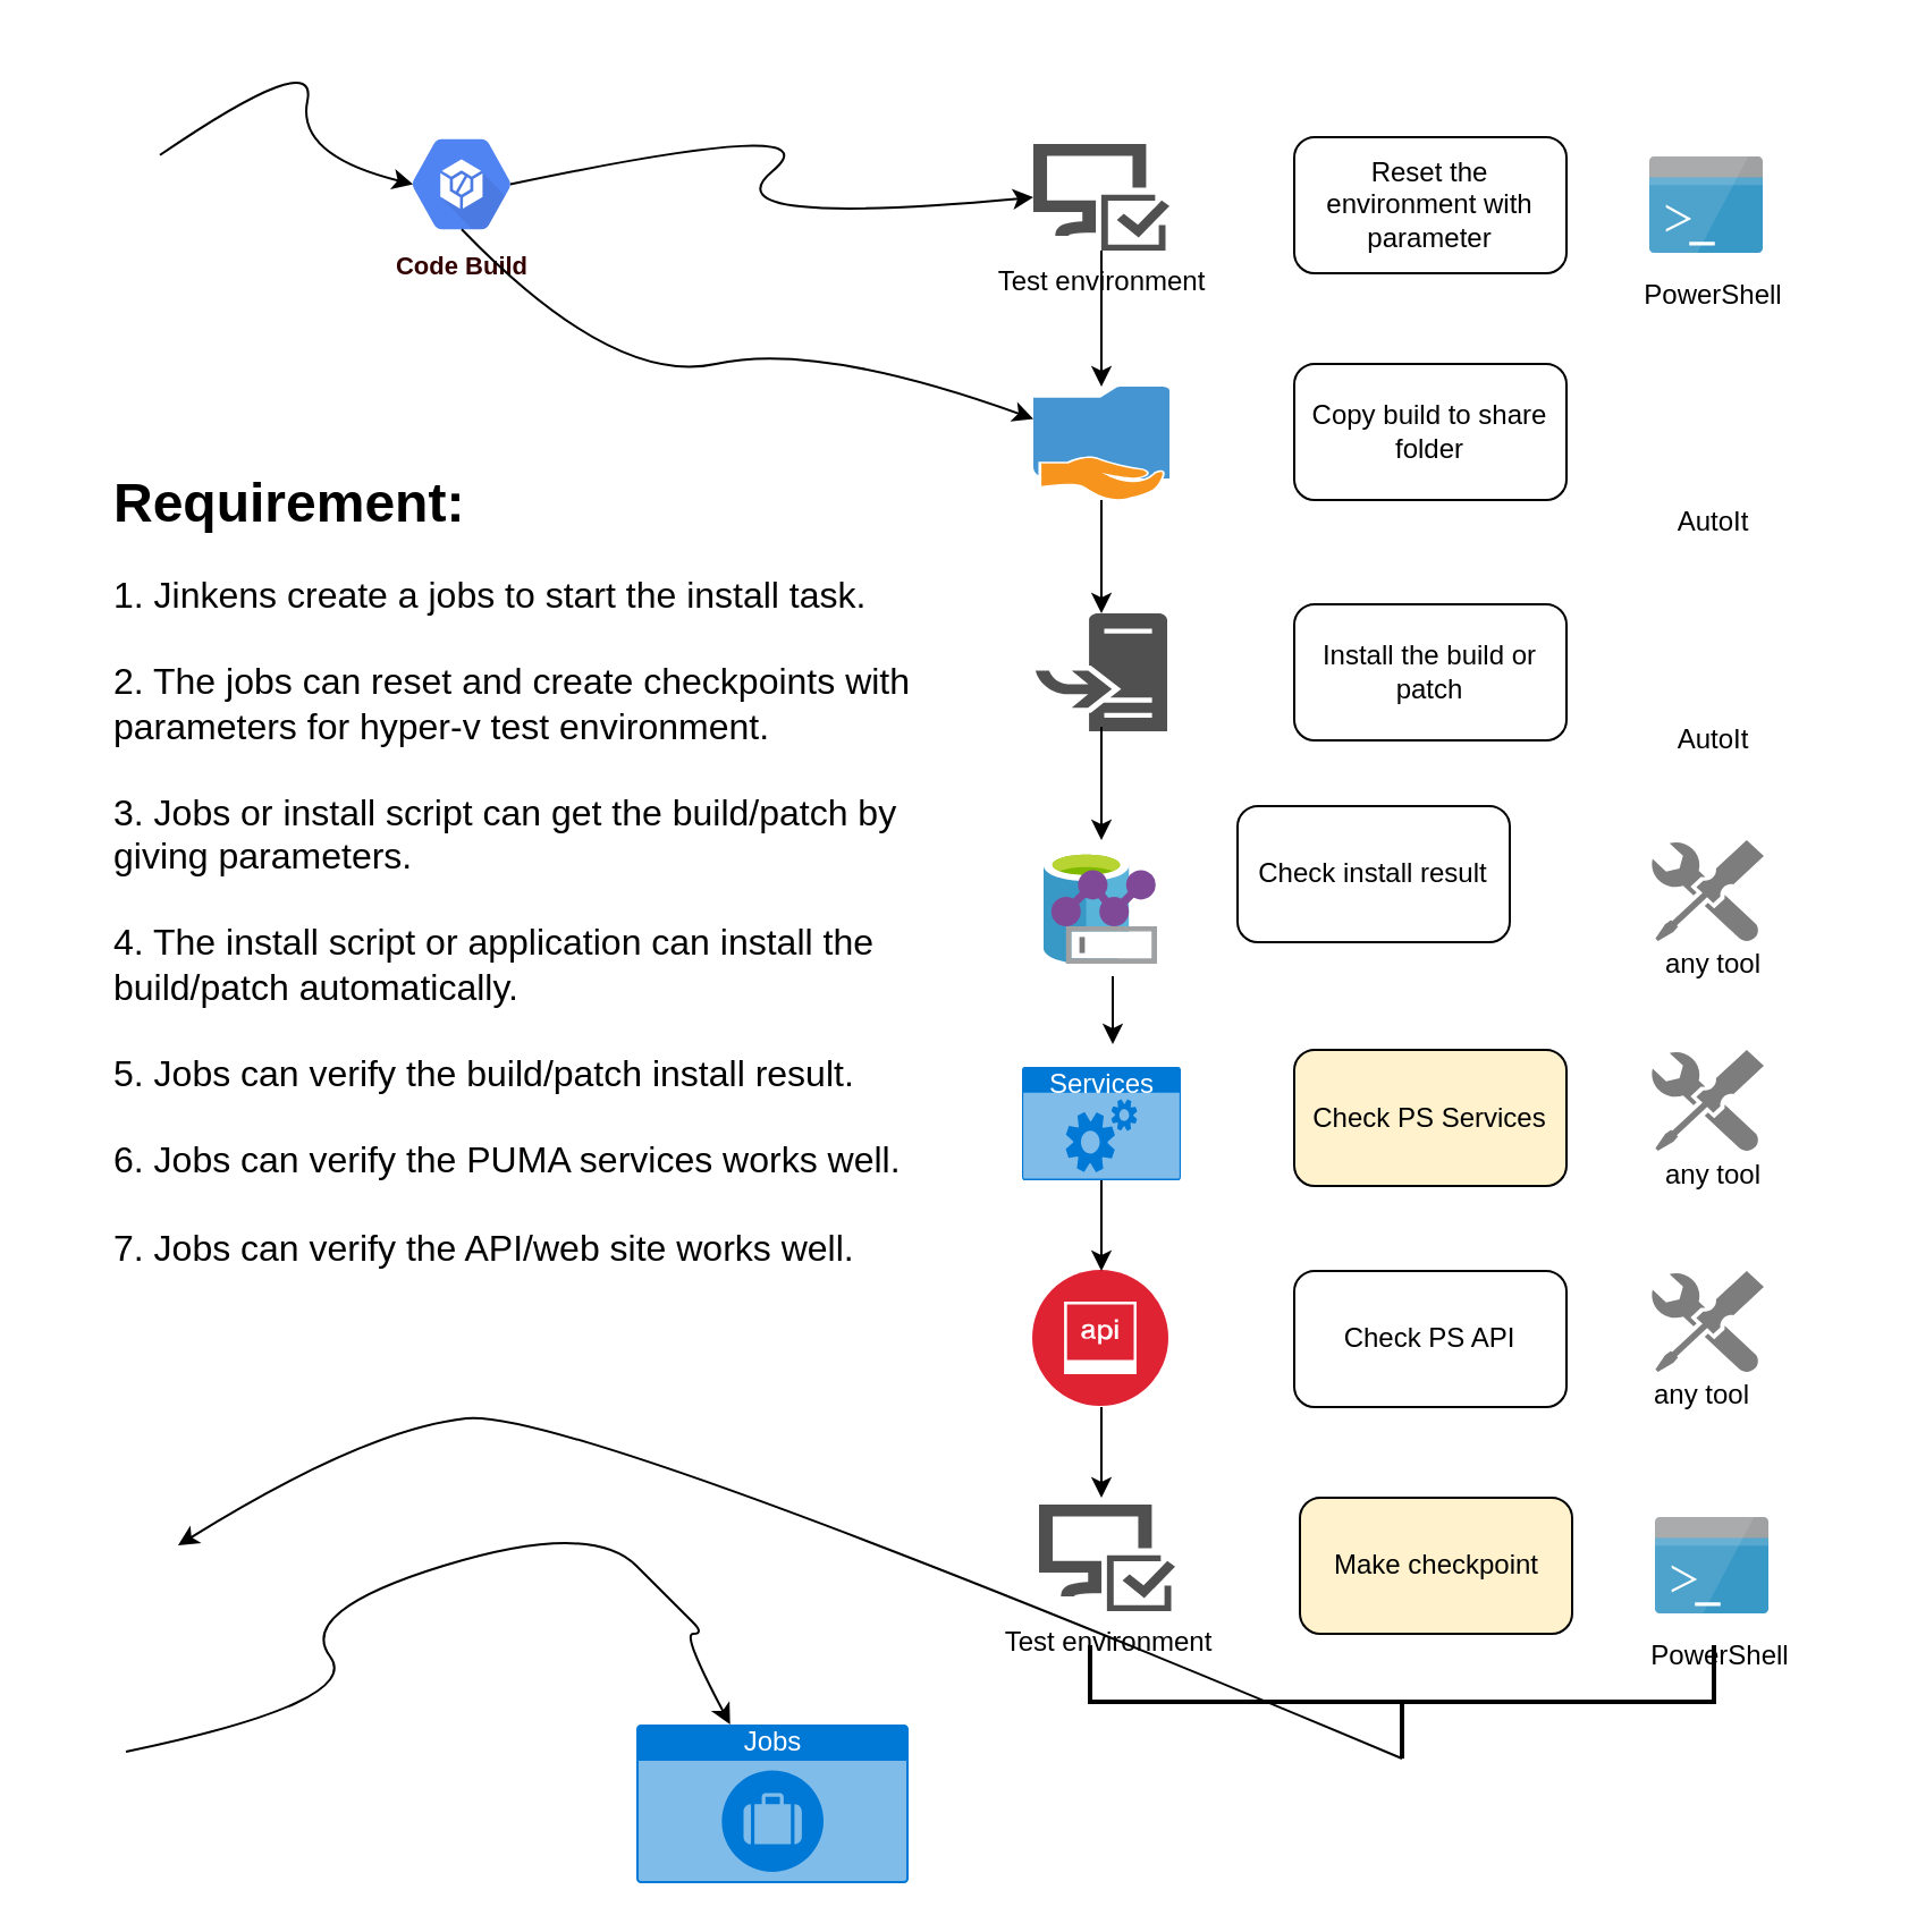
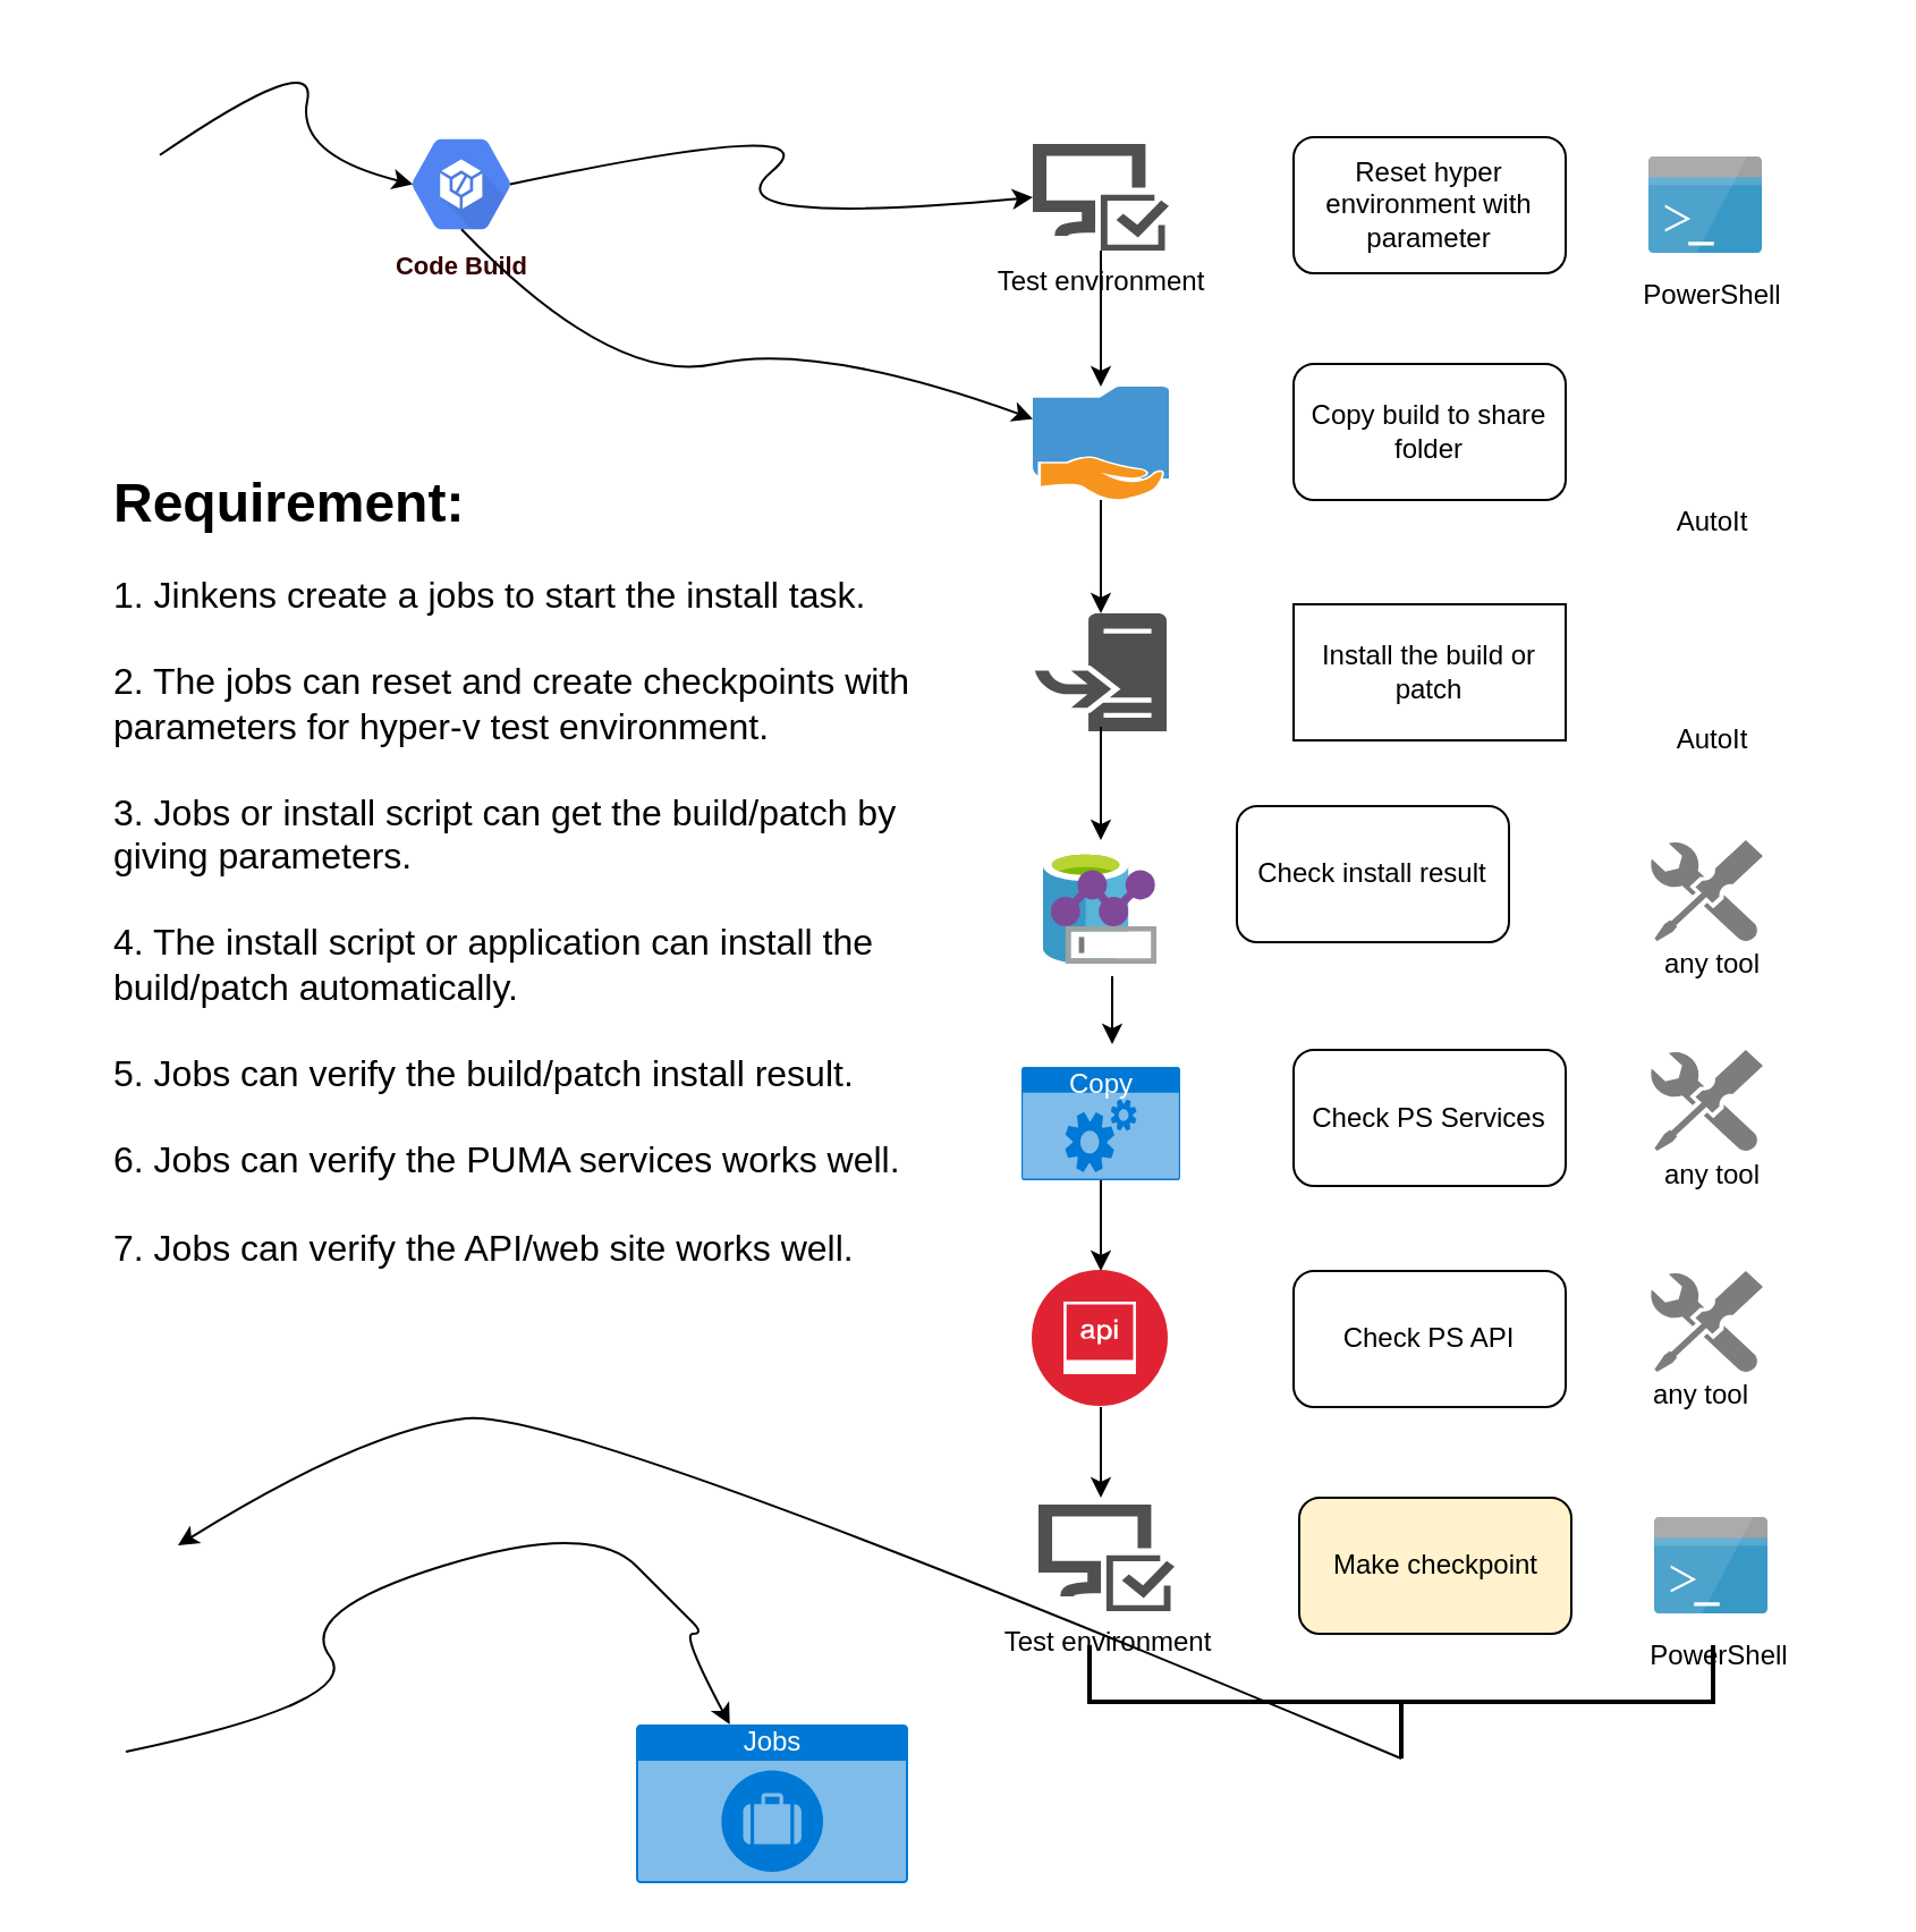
- <mxCell id="8" value="Reset the environment with parameter" style="rounded=1;whiteSpace=wrap;html=1;" parent="1" vertex="1"><mxGeometry x="570" y="60" width="120" height="60" as="geometry" /></mxCell>
+ <mxCell id="8" value="Reset hyper environment with parameter" style="rounded=1;whiteSpace=wrap;html=1;" parent="1" vertex="1"><mxGeometry x="570" y="60" width="120" height="60" as="geometry" /></mxCell>
- <mxCell id="15" value="Install the build or patch" style="rounded=1;whiteSpace=wrap;html=1;" parent="1" vertex="1"><mxGeometry x="570" y="266" width="120" height="60" as="geometry" /></mxCell>
+ <mxCell id="15" value="Install the build or patch" style="whiteSpace=wrap;html=1;rounded=0;" parent="1" vertex="1"><mxGeometry x="570" y="266" width="120" height="60" as="geometry" /></mxCell>
- <mxCell id="24" value="Services" style="html=1;strokeColor=none;fillColor=#0079D6;labelPosition=center;verticalLabelPosition=middle;verticalAlign=top;align=center;fontSize=12;outlineConnect=0;spacingTop=-6;fontColor=#FFFFFF;shape=mxgraph.sitemap.services;" parent="1" vertex="1"><mxGeometry x="450" y="470" width="70" height="50" as="geometry" /></mxCell>
+ <mxCell id="24" value="Copy" style="html=1;strokeColor=none;fillColor=#0079D6;labelPosition=center;verticalLabelPosition=middle;verticalAlign=top;align=center;fontSize=12;outlineConnect=0;spacingTop=-6;fontColor=#FFFFFF;shape=mxgraph.sitemap.services;" parent="1" vertex="1"><mxGeometry x="450" y="470" width="70" height="50" as="geometry" /></mxCell>
- <mxCell id="25" value="Check PS Services" style="rounded=1;whiteSpace=wrap;html=1;fillColor=#fff2cc;" parent="1" vertex="1"><mxGeometry x="570" y="462.5" width="120" height="60" as="geometry" /></mxCell>
+ <mxCell id="25" value="Check PS Services" style="rounded=1;whiteSpace=wrap;html=1;" parent="1" vertex="1"><mxGeometry x="570" y="462.5" width="120" height="60" as="geometry" /></mxCell>
